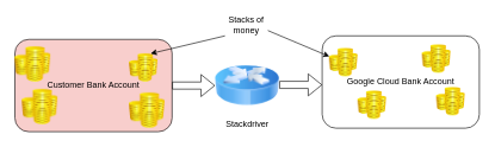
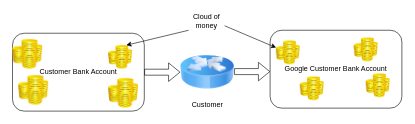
- <mxCell id="15" value="Stacks of money" style="text;html=1;strokeColor=none;fillColor=none;align=center;verticalAlign=middle;whiteSpace=wrap;rounded=0;" vertex="1" parent="1"><mxGeometry x="314" y="20" width="60" height="30" as="geometry" /></mxCell>
+ <mxCell id="15" value="Cloud of money" style="text;html=1;strokeColor=none;fillColor=none;align=center;verticalAlign=middle;whiteSpace=wrap;rounded=0;" vertex="1" parent="1"><mxGeometry x="314" y="20" width="60" height="30" as="geometry" /></mxCell>
- <mxCell id="4" value="Google Cloud Bank Account" style="rounded=1;whiteSpace=wrap;html=1;" vertex="1" parent="1"><mxGeometry x="450" y="50" width="220" height="130" as="geometry" /></mxCell>
+ <mxCell id="4" value="Google Customer Bank Account" style="rounded=1;whiteSpace=wrap;html=1;" vertex="1" parent="1"><mxGeometry x="450" y="50" width="220" height="130" as="geometry" /></mxCell>
- <mxCell id="2" value="Customer Bank Account" style="rounded=1;whiteSpace=wrap;html=1;fillColor=#f8cecc;" vertex="1" parent="1"><mxGeometry x="20" y="55" width="220" height="130" as="geometry" /></mxCell>
+ <mxCell id="2" value="Customer Bank Account" style="rounded=1;whiteSpace=wrap;html=1;" vertex="1" parent="1"><mxGeometry x="20" y="55" width="220" height="130" as="geometry" /></mxCell>
- <mxCell id="13" value="Stackdriver" style="image;html=1;image=img/lib/clip_art/networking/Router_Icon_128x128.png" vertex="1" parent="1"><mxGeometry x="300" y="80" width="90" height="80" as="geometry" /></mxCell>
+ <mxCell id="13" value="Customer" style="image;html=1;image=img/lib/clip_art/networking/Router_Icon_128x128.png" vertex="1" parent="1"><mxGeometry x="300" y="80" width="90" height="80" as="geometry" /></mxCell>
